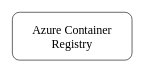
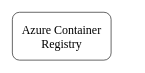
- <mxCell id="2" value="&lt;font data-font-src=&quot;https://fonts.googleapis.com/css?family=Rubik&quot; face=&quot;Rubik&quot; style=&quot;font-size: 20px;&quot;&gt;Azure Container Registry&lt;/font&gt;" style="rounded=1;whiteSpace=wrap;html=1;" vertex="1" parent="1"><mxGeometry x="20" y="20" width="200" height="80" as="geometry" /></mxCell>
+ <mxCell id="2" value="&lt;font data-font-src=&quot;https://fonts.googleapis.com/css?family=Rubik&quot; face=&quot;Rubik&quot; style=&quot;font-size: 20px;&quot;&gt;Azure Container Registry&lt;/font&gt;" style="rounded=1;whiteSpace=wrap;html=1;" vertex="1" parent="1"><mxGeometry x="20" y="20" width="165" height="80" as="geometry" /></mxCell>
